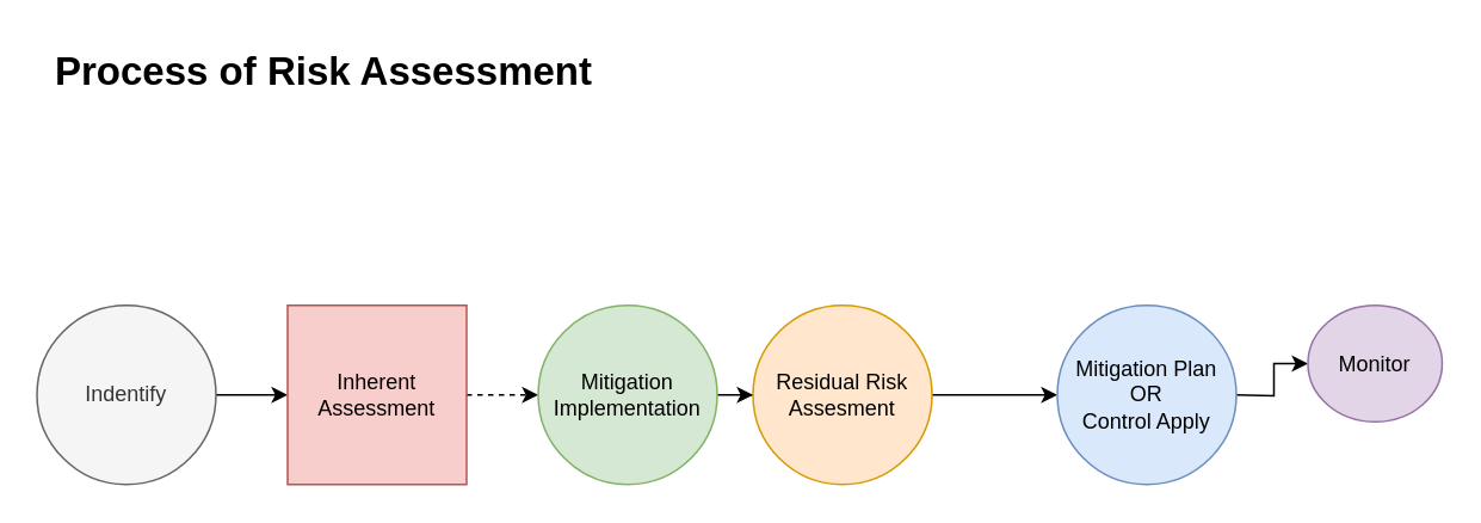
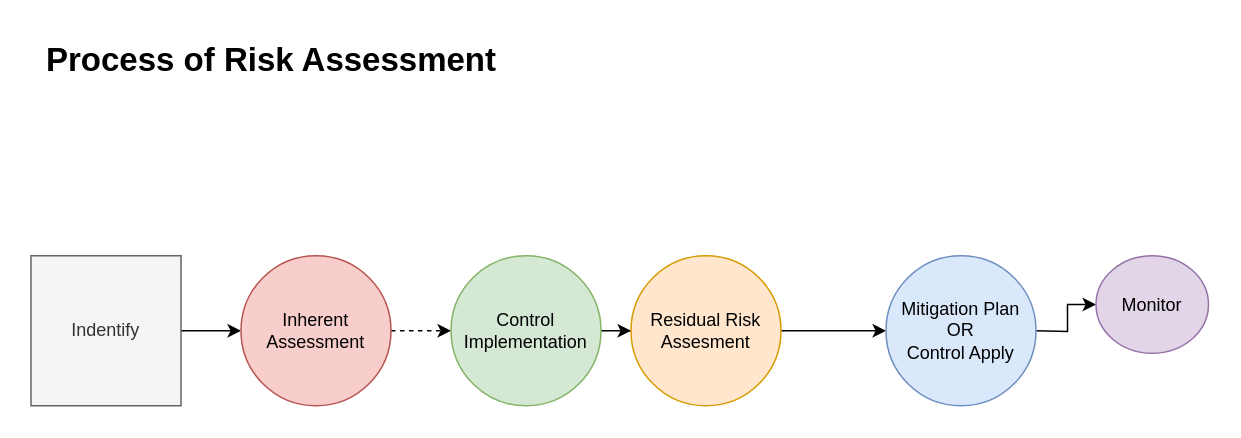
- <mxCell id="3" value="Indentify" style="ellipse;whiteSpace=wrap;html=1;aspect=fixed;fillColor=#f5f5f5;fontColor=#333333;strokeColor=#666666;" parent="1" vertex="1"><mxGeometry x="20" y="170" width="100" height="100" as="geometry" /></mxCell>
+ <mxCell id="3" value="Indentify" style="whiteSpace=wrap;html=1;aspect=fixed;fillColor=#f5f5f5;fontColor=#333333;strokeColor=#666666;rounded=0;" parent="1" vertex="1"><mxGeometry x="20" y="170" width="100" height="100" as="geometry" /></mxCell>
- <mxCell id="5" value="Inherent Assessment" style="whiteSpace=wrap;html=1;aspect=fixed;fillColor=#f8cecc;strokeColor=#b85450;rounded=0;" parent="1" vertex="1"><mxGeometry x="160" y="170" width="100" height="100" as="geometry" /></mxCell>
+ <mxCell id="5" value="Inherent Assessment" style="ellipse;whiteSpace=wrap;html=1;aspect=fixed;fillColor=#f8cecc;strokeColor=#b85450;" parent="1" vertex="1"><mxGeometry x="160" y="170" width="100" height="100" as="geometry" /></mxCell>
- <mxCell id="7" value="Mitigation Implementation" style="ellipse;whiteSpace=wrap;html=1;aspect=fixed;fillColor=#d5e8d4;strokeColor=#82b366;" parent="1" vertex="1"><mxGeometry x="300" y="170" width="100" height="100" as="geometry" /></mxCell>
+ <mxCell id="7" value="Control Implementation" style="ellipse;whiteSpace=wrap;html=1;aspect=fixed;fillColor=#d5e8d4;strokeColor=#82b366;" parent="1" vertex="1"><mxGeometry x="300" y="170" width="100" height="100" as="geometry" /></mxCell>
